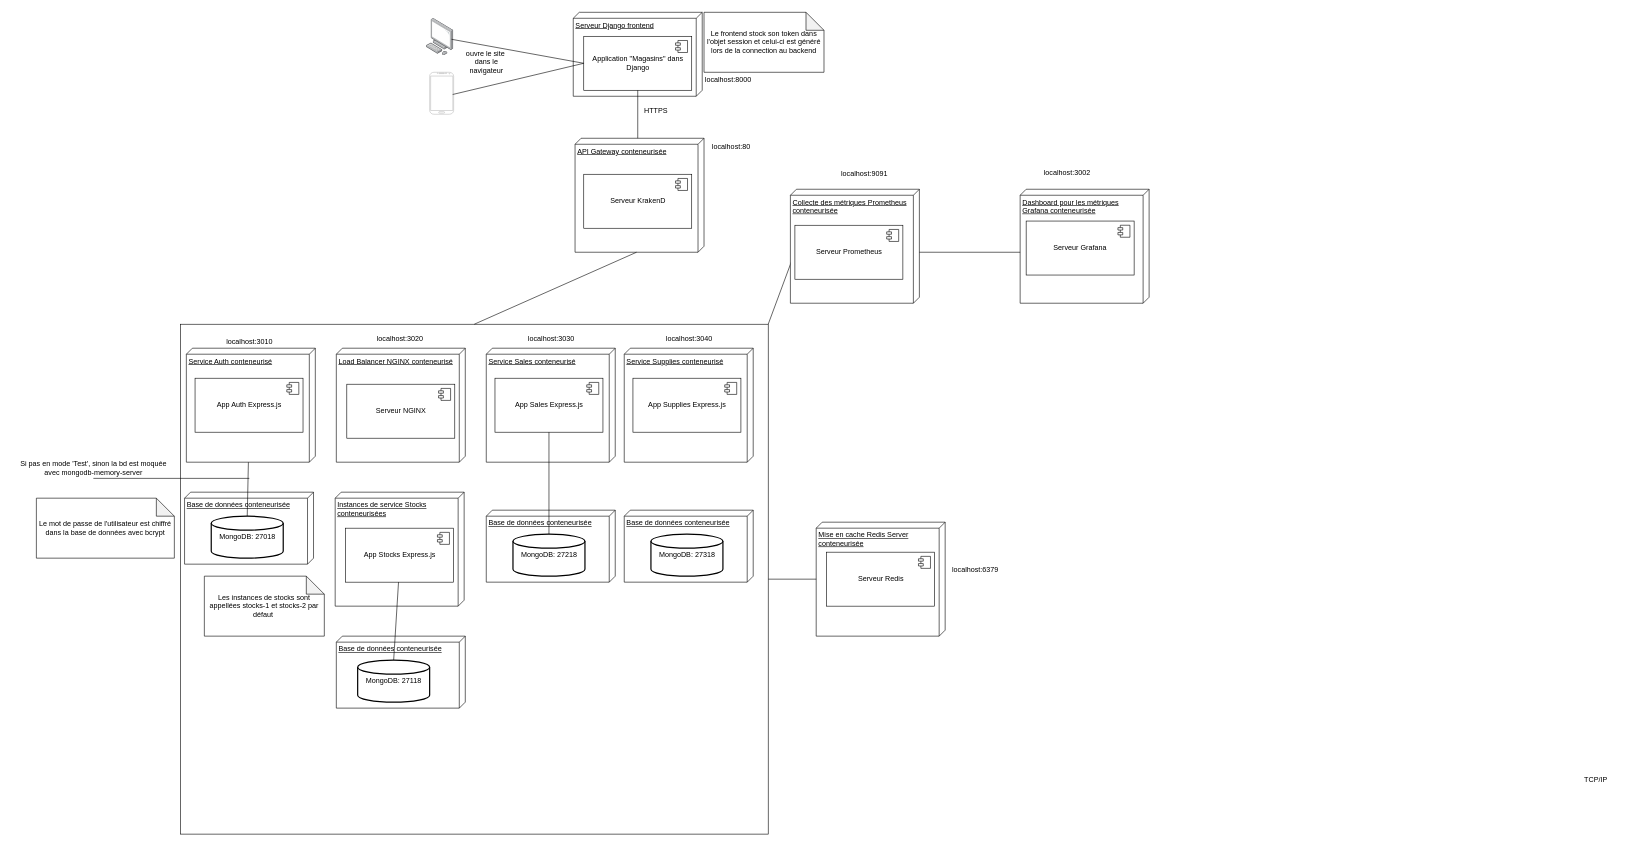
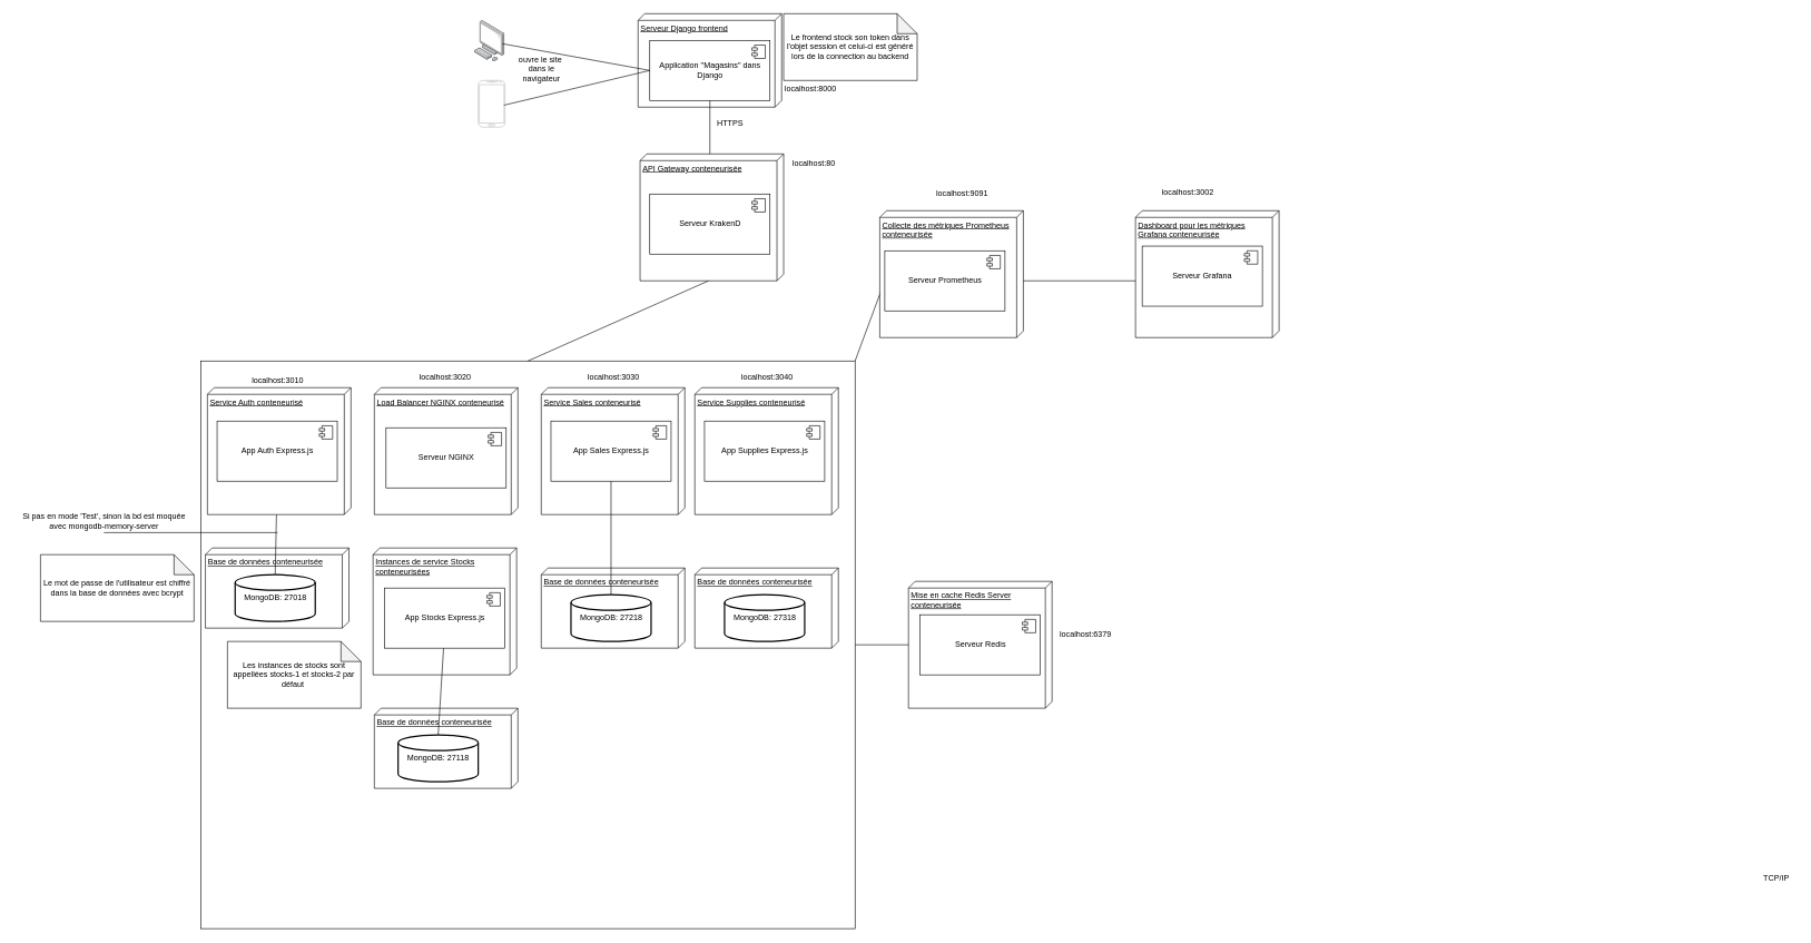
- <mxCell id="7" value="TCP/IP" style="text;html=1;align=center;verticalAlign=middle;whiteSpace=wrap;rounded=0;" vertex="1" parent="1"><mxGeometry x="2630" y="1285" width="60" height="30" as="geometry" /></mxCell>
+ <mxCell id="7" value="TCP/IP" style="text;html=1;align=center;verticalAlign=middle;whiteSpace=wrap;rounded=0;" vertex="1" parent="1"><mxGeometry x="2630" y="1300" width="60" height="30" as="geometry" /></mxCell>
